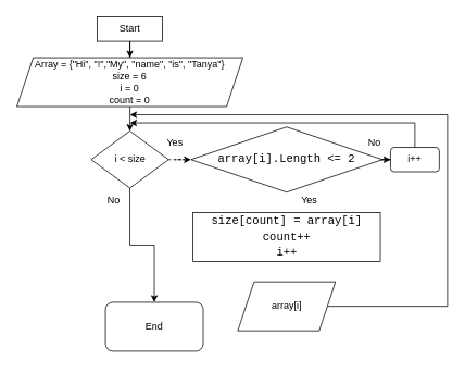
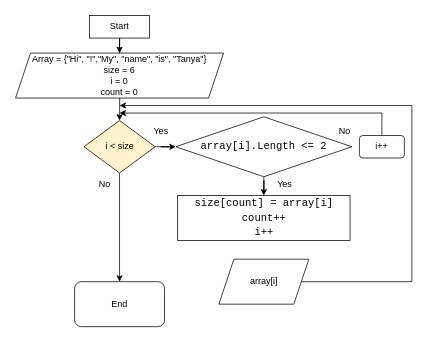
- <mxCell id="8" value="i &amp;lt; size" style="rhombus;whiteSpace=wrap;html=1;" vertex="1" parent="1"><mxGeometry x="111.5" y="160" width="95" height="70" as="geometry" /></mxCell>
+ <mxCell id="8" value="i &amp;lt; size" style="rhombus;whiteSpace=wrap;html=1;fillColor=#fff2cc;" vertex="1" parent="1"><mxGeometry x="111.5" y="160" width="95" height="70" as="geometry" /></mxCell>
- <mxCell id="7" value="" style="edgeStyle=orthogonalEdgeStyle;rounded=0;orthogonalLoop=1;jettySize=auto;html=1;dashed=1;" edge="1" parent="1" source="8" target="17"><mxGeometry relative="1" as="geometry" /></mxCell>
+ <mxCell id="7" value="" style="edgeStyle=orthogonalEdgeStyle;rounded=0;orthogonalLoop=1;jettySize=auto;html=1;" edge="1" parent="1" source="8" target="17"><mxGeometry relative="1" as="geometry" /></mxCell>
- <mxCell id="16" value="" style="edgeStyle=orthogonalEdgeStyle;rounded=0;orthogonalLoop=1;jettySize=auto;html=1;" edge="1" parent="1" source="17" target="19"><mxGeometry relative="1" as="geometry" /></mxCell>
+ <mxCell id="15" value="" style="edgeStyle=orthogonalEdgeStyle;rounded=0;orthogonalLoop=1;jettySize=auto;html=1;" edge="1" parent="1" source="17" target="9"><mxGeometry relative="1" as="geometry" /></mxCell>
- <mxCell id="12" value="End" style="rounded=1;whiteSpace=wrap;html=1;" vertex="1" parent="1"><mxGeometry x="129" y="370" width="120" height="60" as="geometry" /></mxCell>
+ <mxCell id="12" value="End" style="rounded=1;whiteSpace=wrap;html=1;" vertex="1" parent="1"><mxGeometry x="99" y="375" width="120" height="60" as="geometry" /></mxCell>
